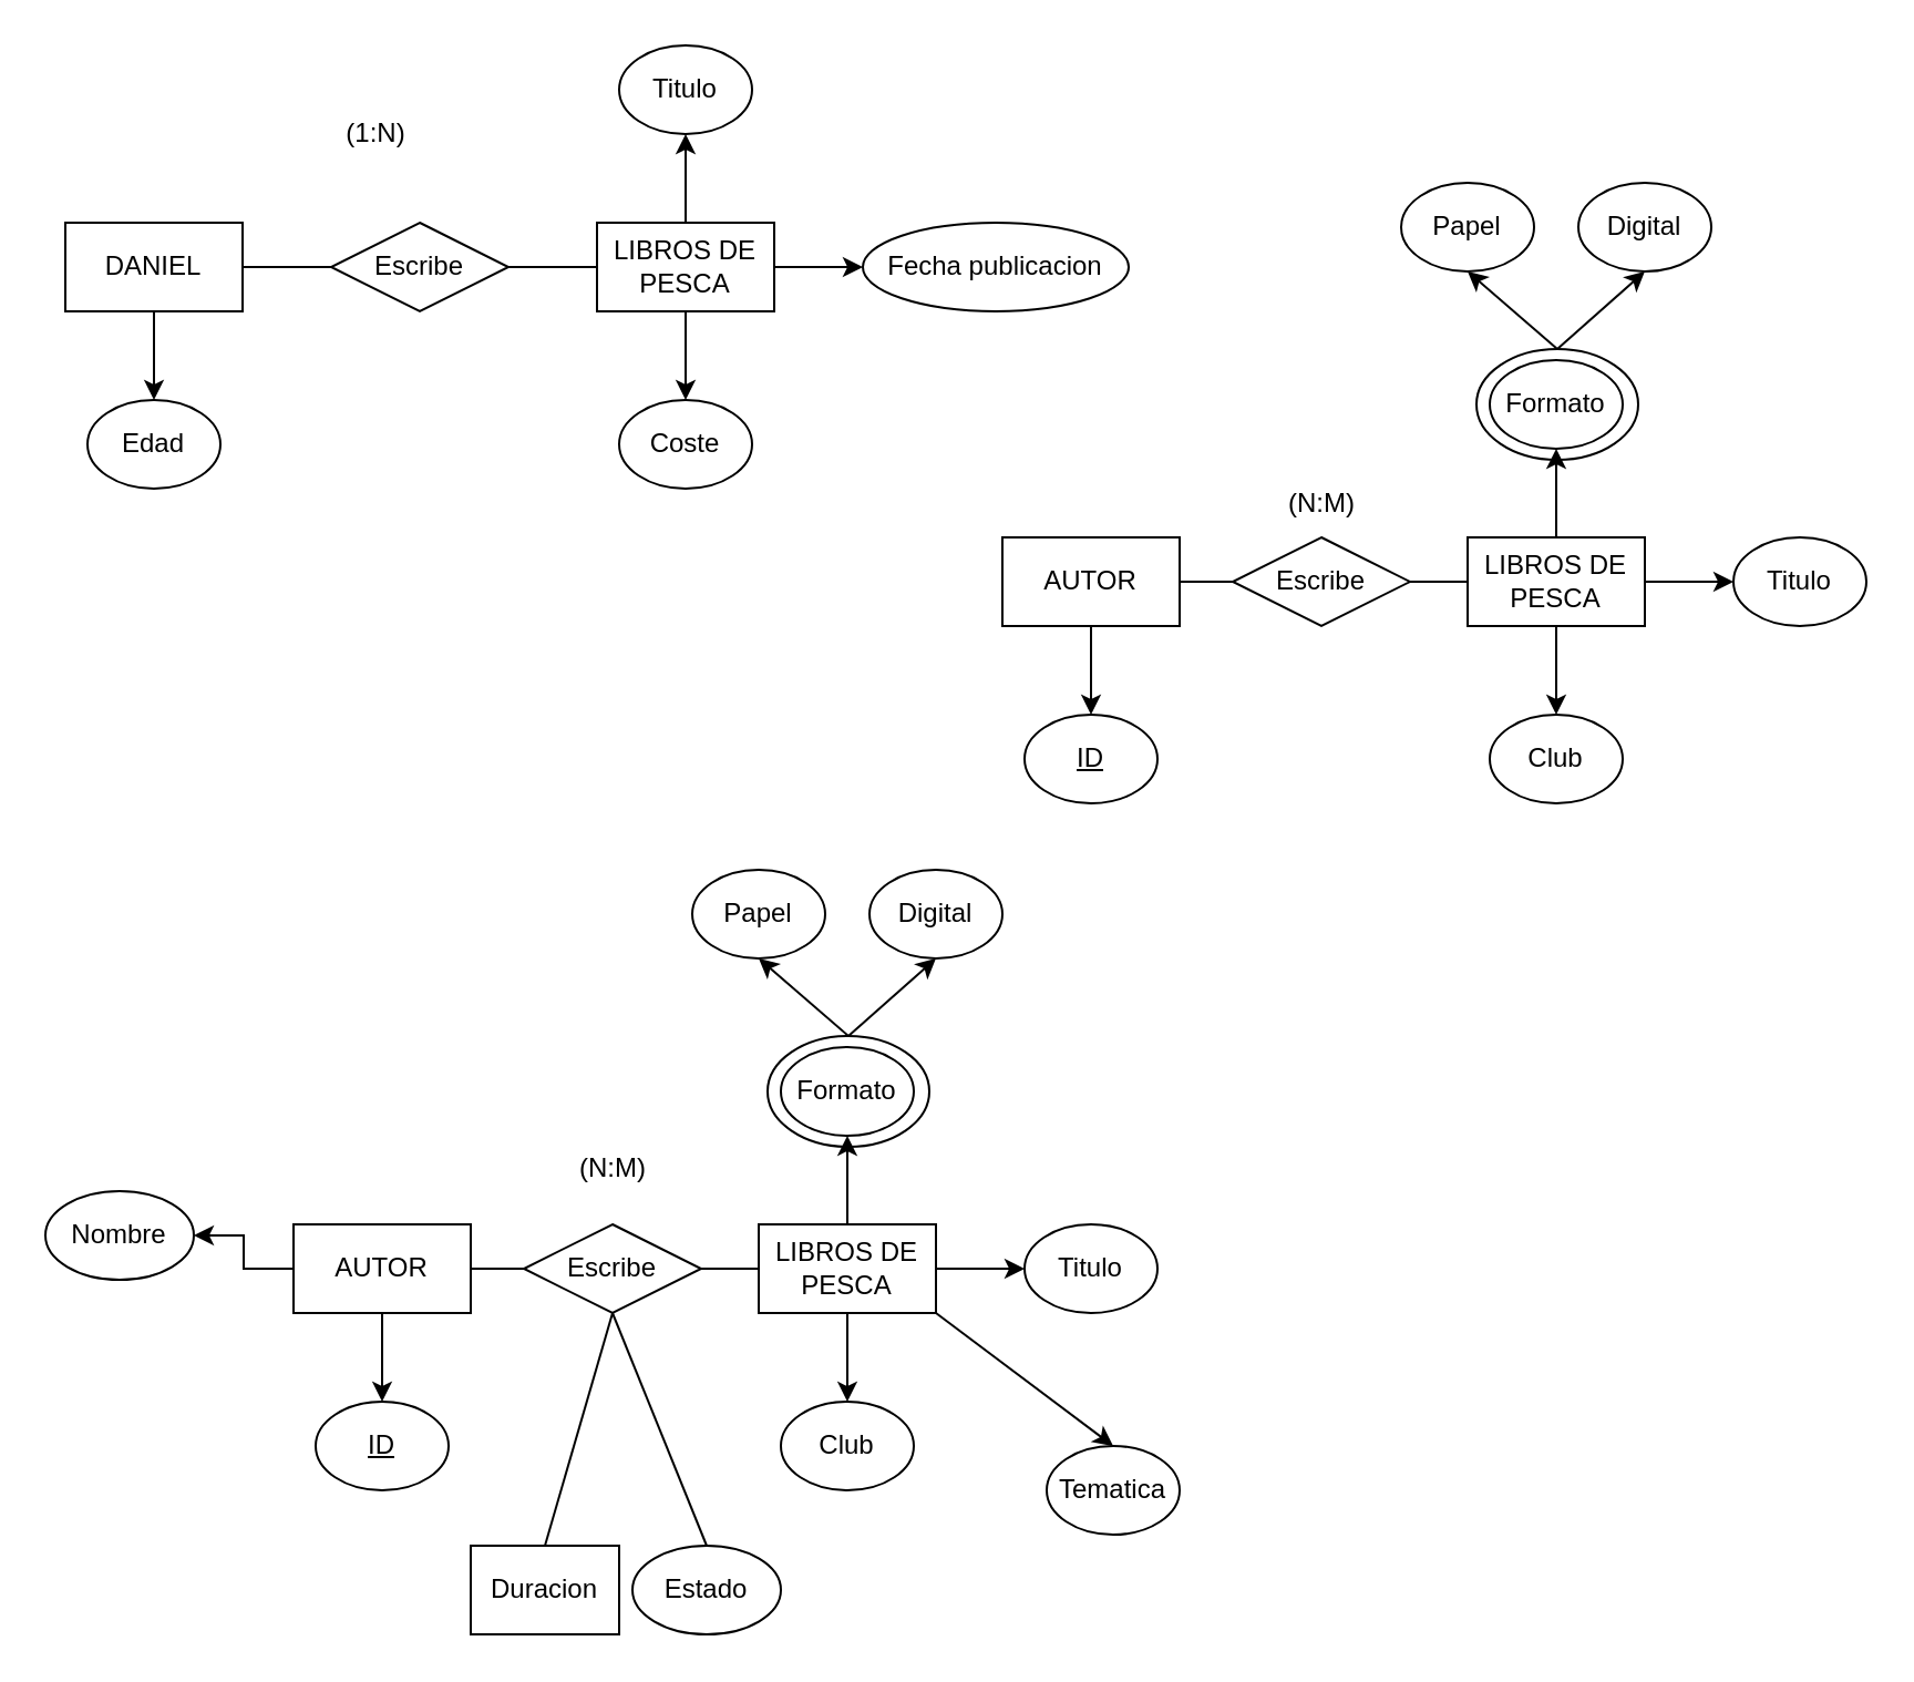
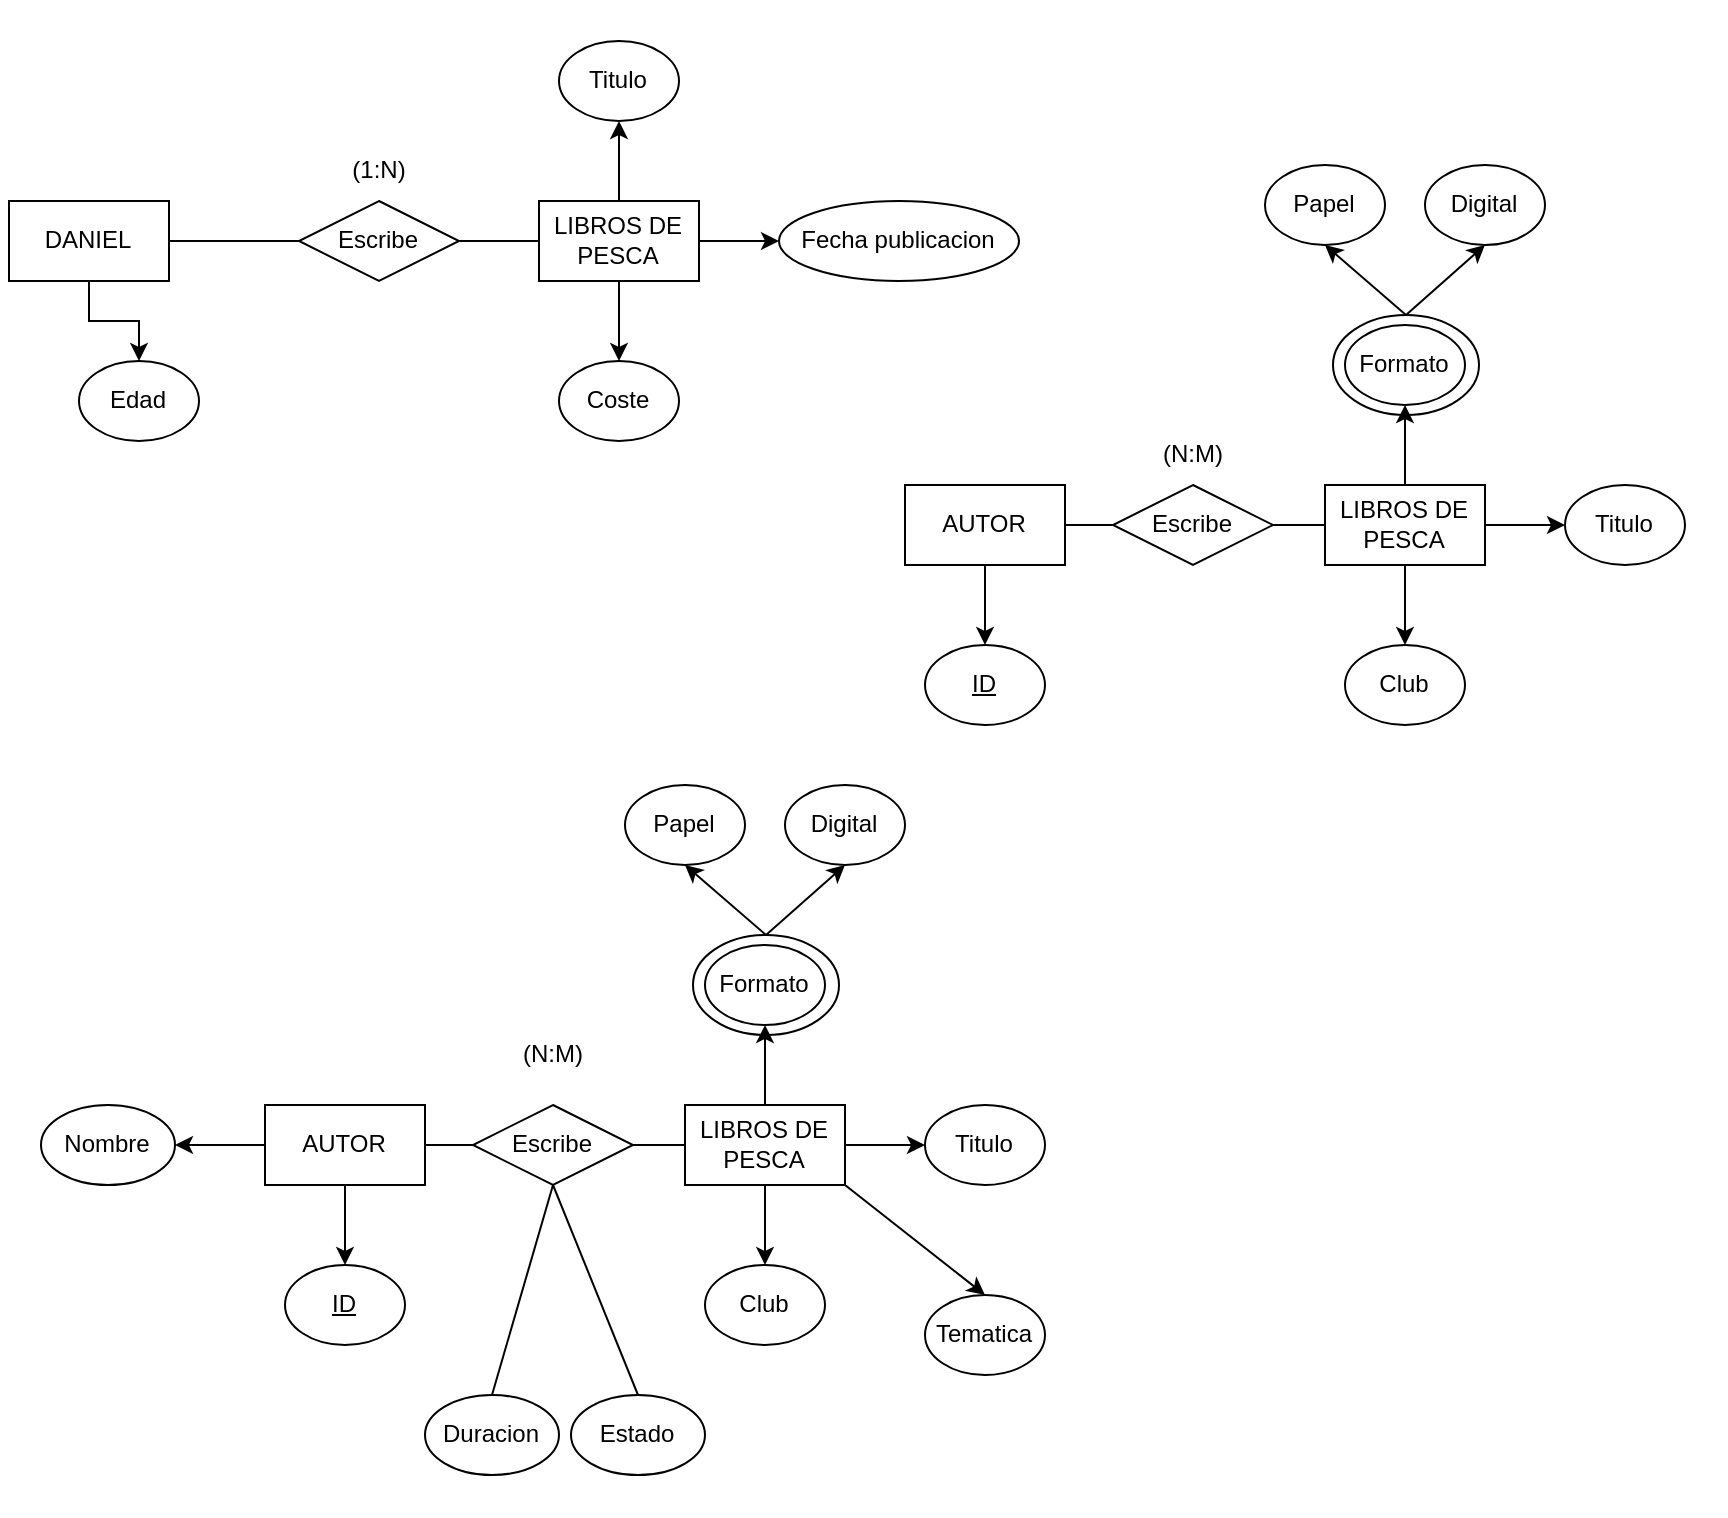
- <mxCell id="12" value="(1:N)" style="text;html=1;align=center;verticalAlign=middle;resizable=0;points=[];autosize=1;strokeColor=none;fillColor=none;" parent="1" vertex="1"><mxGeometry x="144" y="45" width="50" height="30" as="geometry" /></mxCell>
+ <mxCell id="12" value="(1:N)" style="text;html=1;align=center;verticalAlign=middle;resizable=0;points=[];autosize=1;strokeColor=none;fillColor=none;" parent="1" vertex="1"><mxGeometry x="164" y="70" width="50" height="30" as="geometry" /></mxCell>
- <mxCell id="4" value="DANIEL" style="rounded=0;whiteSpace=wrap;html=1;" parent="1" vertex="1"><mxGeometry x="29" y="100" width="80" height="40" as="geometry" /></mxCell>
+ <mxCell id="4" value="DANIEL" style="rounded=0;whiteSpace=wrap;html=1;" parent="1" vertex="1"><mxGeometry x="4" y="100" width="80" height="40" as="geometry" /></mxCell>
- <mxCell id="61" value="Nombre" style="ellipse;whiteSpace=wrap;html=1;" vertex="1" parent="1"><mxGeometry x="20" y="537" width="67" height="40" as="geometry" /></mxCell>
+ <mxCell id="61" value="Nombre" style="ellipse;whiteSpace=wrap;html=1;" vertex="1" parent="1"><mxGeometry x="20" y="552" width="67" height="40" as="geometry" /></mxCell>
- <mxCell id="56" value="Tematica" style="ellipse;whiteSpace=wrap;html=1;" parent="1" vertex="1"><mxGeometry x="472" y="652" width="60" height="40" as="geometry" /></mxCell>
+ <mxCell id="56" value="Tematica" style="ellipse;whiteSpace=wrap;html=1;" parent="1" vertex="1"><mxGeometry x="462" y="647" width="60" height="40" as="geometry" /></mxCell>
- <mxCell id="57" value="Duracion" style="whiteSpace=wrap;html=1;rounded=0;" vertex="1" parent="1"><mxGeometry x="212" y="697" width="67" height="40" as="geometry" /></mxCell>
+ <mxCell id="57" value="Duracion" style="ellipse;whiteSpace=wrap;html=1;" vertex="1" parent="1"><mxGeometry x="212" y="697" width="67" height="40" as="geometry" /></mxCell>
